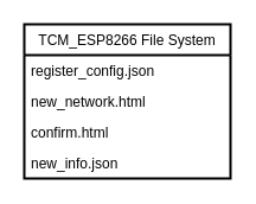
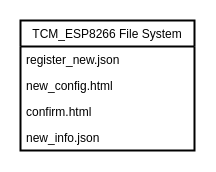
- <mxCell id="3" value="register_config.json" style="text;strokeColor=none;fillColor=none;align=left;verticalAlign=top;spacingLeft=4;spacingRight=4;overflow=hidden;rotatable=0;points=[[0,0.5],[1,0.5]];portConstraint=eastwest;fontColor=#000000;" vertex="1" parent="2"><mxGeometry y="26" width="174" height="26" as="geometry" /></mxCell>
+ <mxCell id="3" value="register_new.json" style="text;strokeColor=none;fillColor=none;align=left;verticalAlign=top;spacingLeft=4;spacingRight=4;overflow=hidden;rotatable=0;points=[[0,0.5],[1,0.5]];portConstraint=eastwest;fontColor=#000000;" vertex="1" parent="2"><mxGeometry y="26" width="174" height="26" as="geometry" /></mxCell>
- <mxCell id="4" value="new_network.html" style="text;strokeColor=none;fillColor=none;align=left;verticalAlign=top;spacingLeft=4;spacingRight=4;overflow=hidden;rotatable=0;points=[[0,0.5],[1,0.5]];portConstraint=eastwest;fontColor=#000000;" vertex="1" parent="2"><mxGeometry y="52" width="174" height="26" as="geometry" /></mxCell>
+ <mxCell id="4" value="new_config.html" style="text;strokeColor=none;fillColor=none;align=left;verticalAlign=top;spacingLeft=4;spacingRight=4;overflow=hidden;rotatable=0;points=[[0,0.5],[1,0.5]];portConstraint=eastwest;fontColor=#000000;" vertex="1" parent="2"><mxGeometry y="52" width="174" height="26" as="geometry" /></mxCell>
